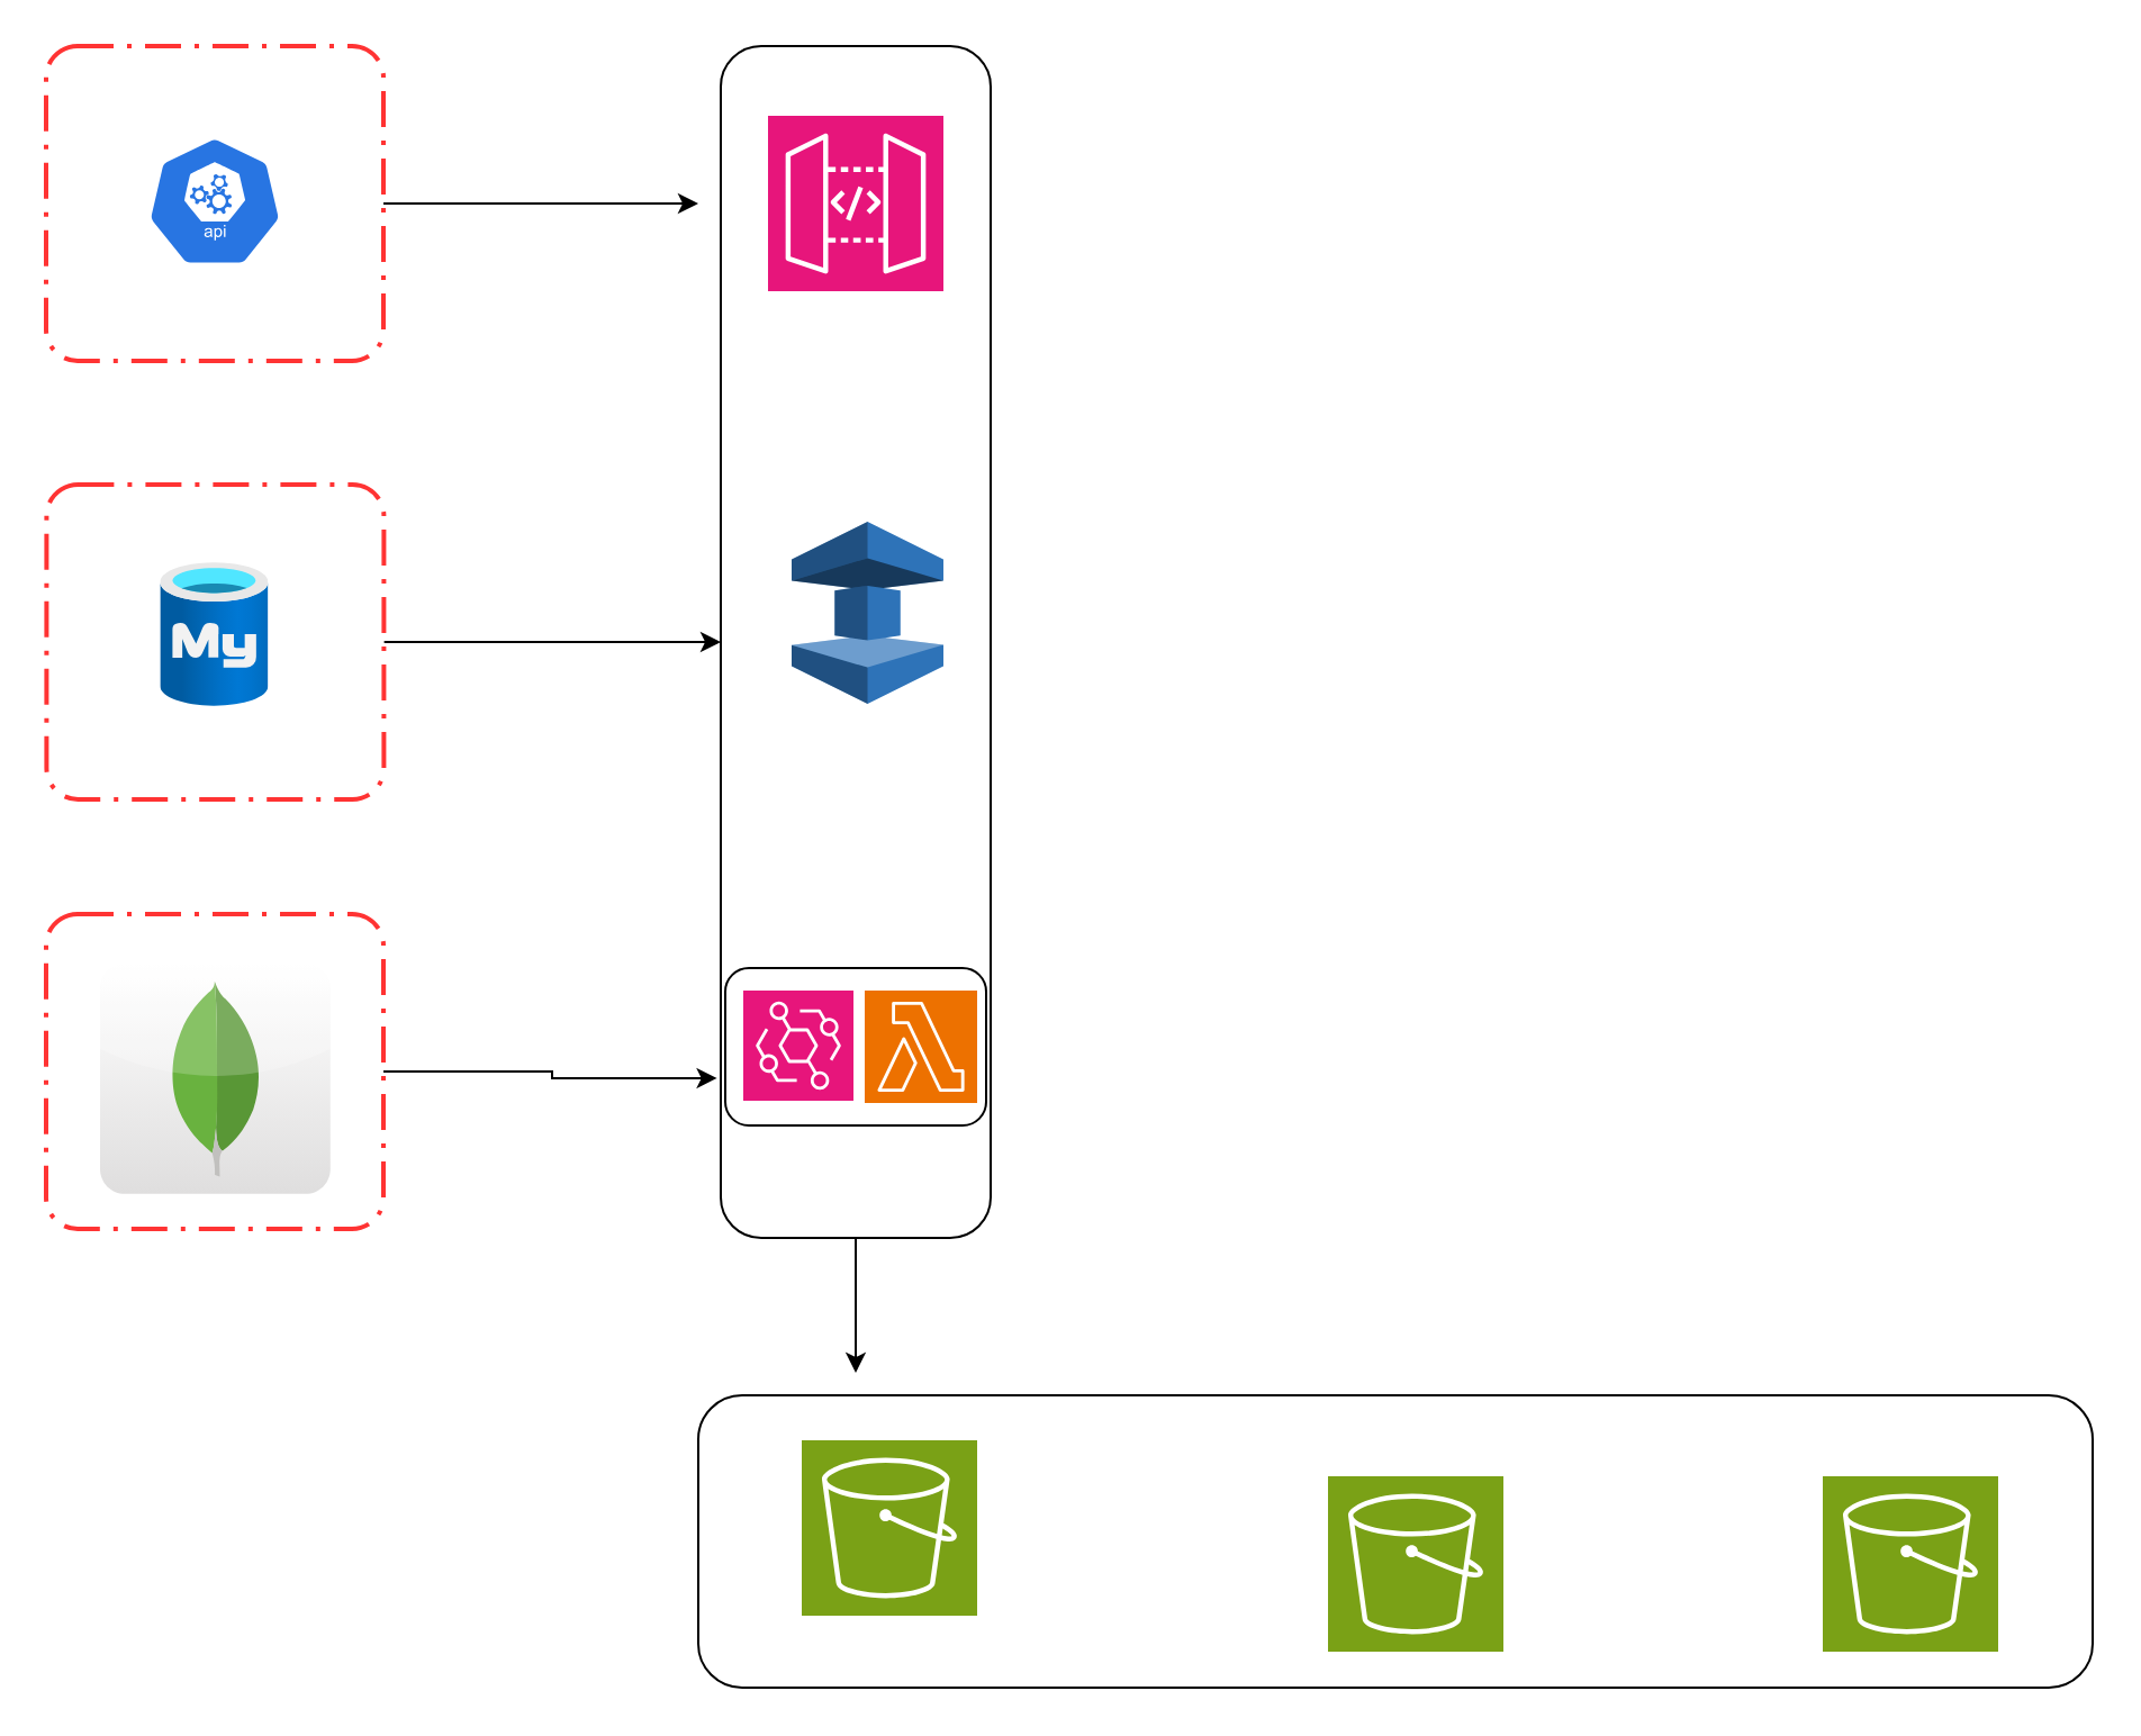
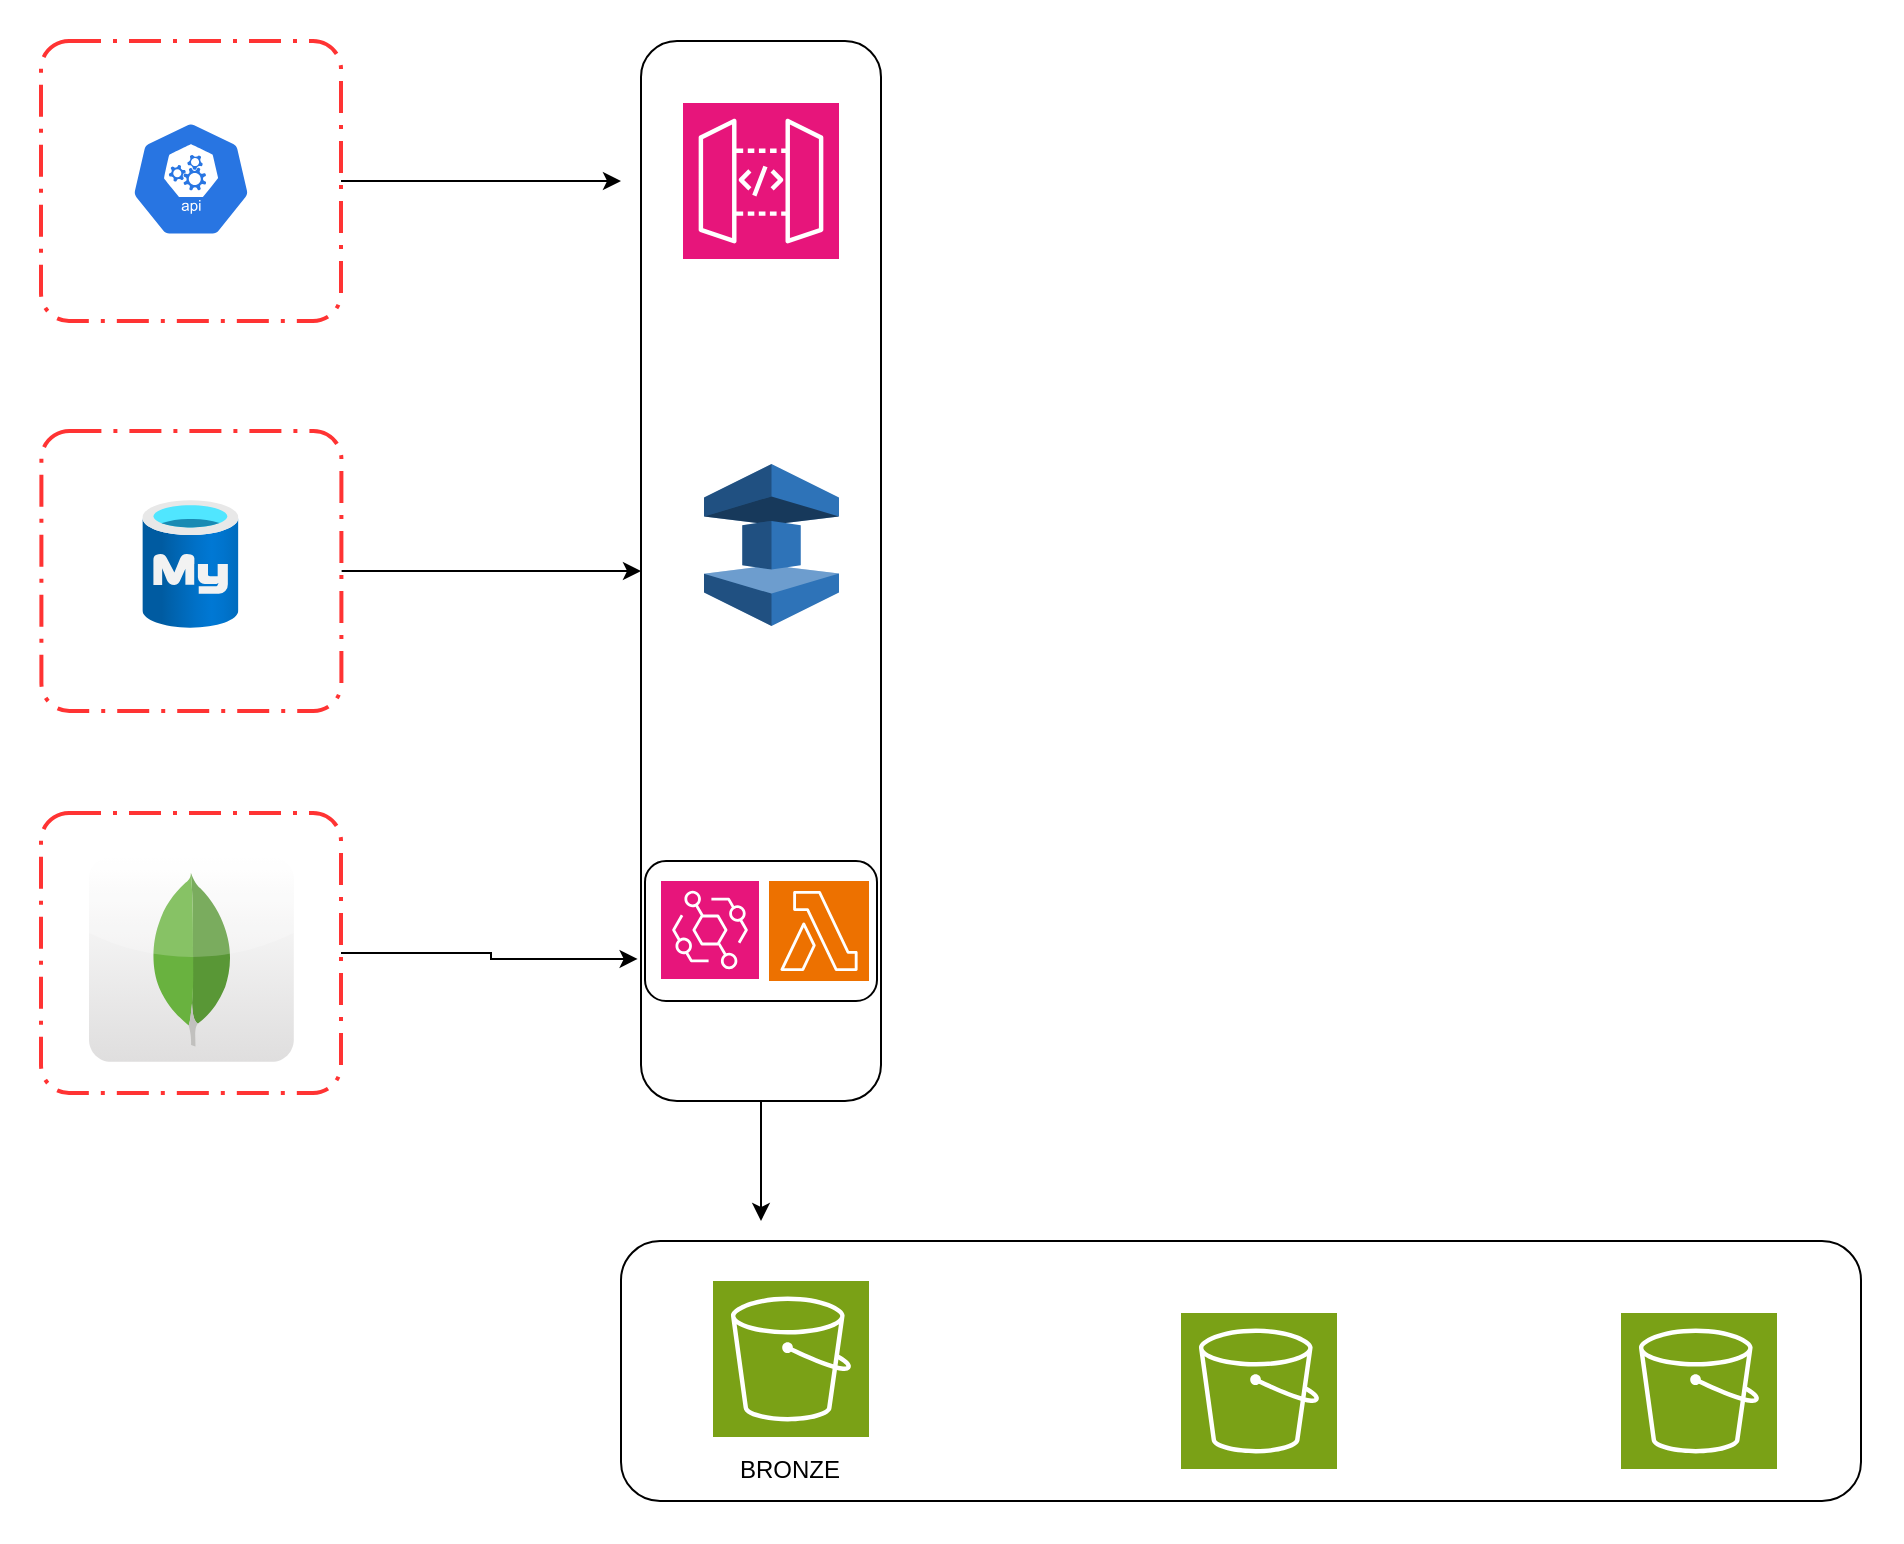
+ <mxCell id="22" value="BRONZE" style="text;html=1;strokeColor=none;fillColor=none;align=center;verticalAlign=middle;whiteSpace=wrap;rounded=0;" vertex="1" parent="1"><mxGeometry x="365" y="720" width="60" height="30" as="geometry" /></mxCell>
